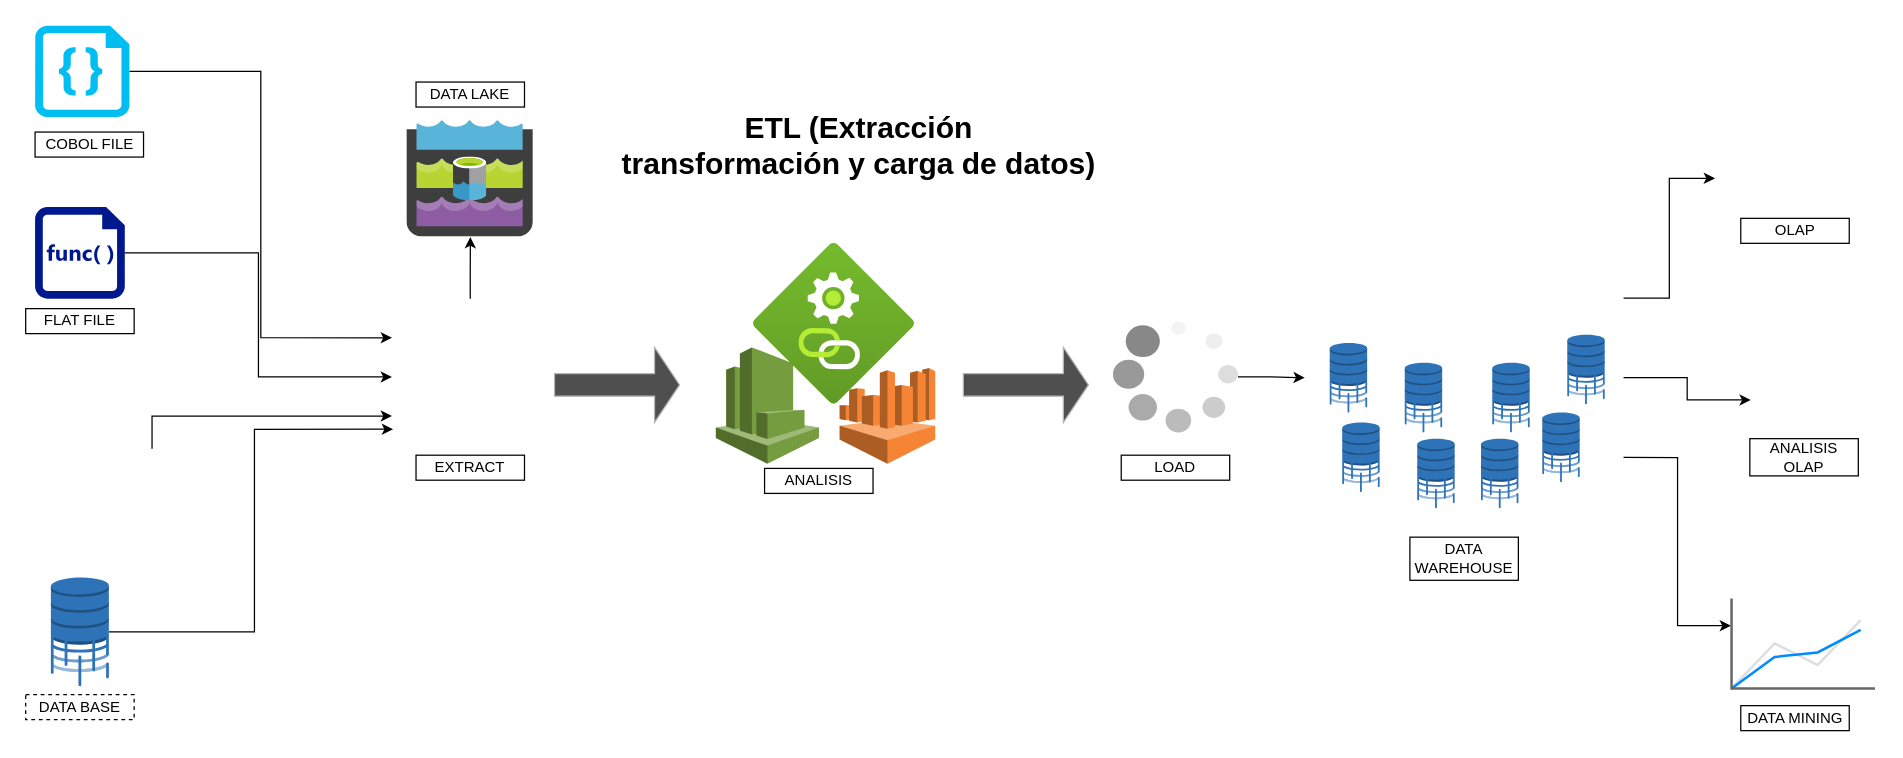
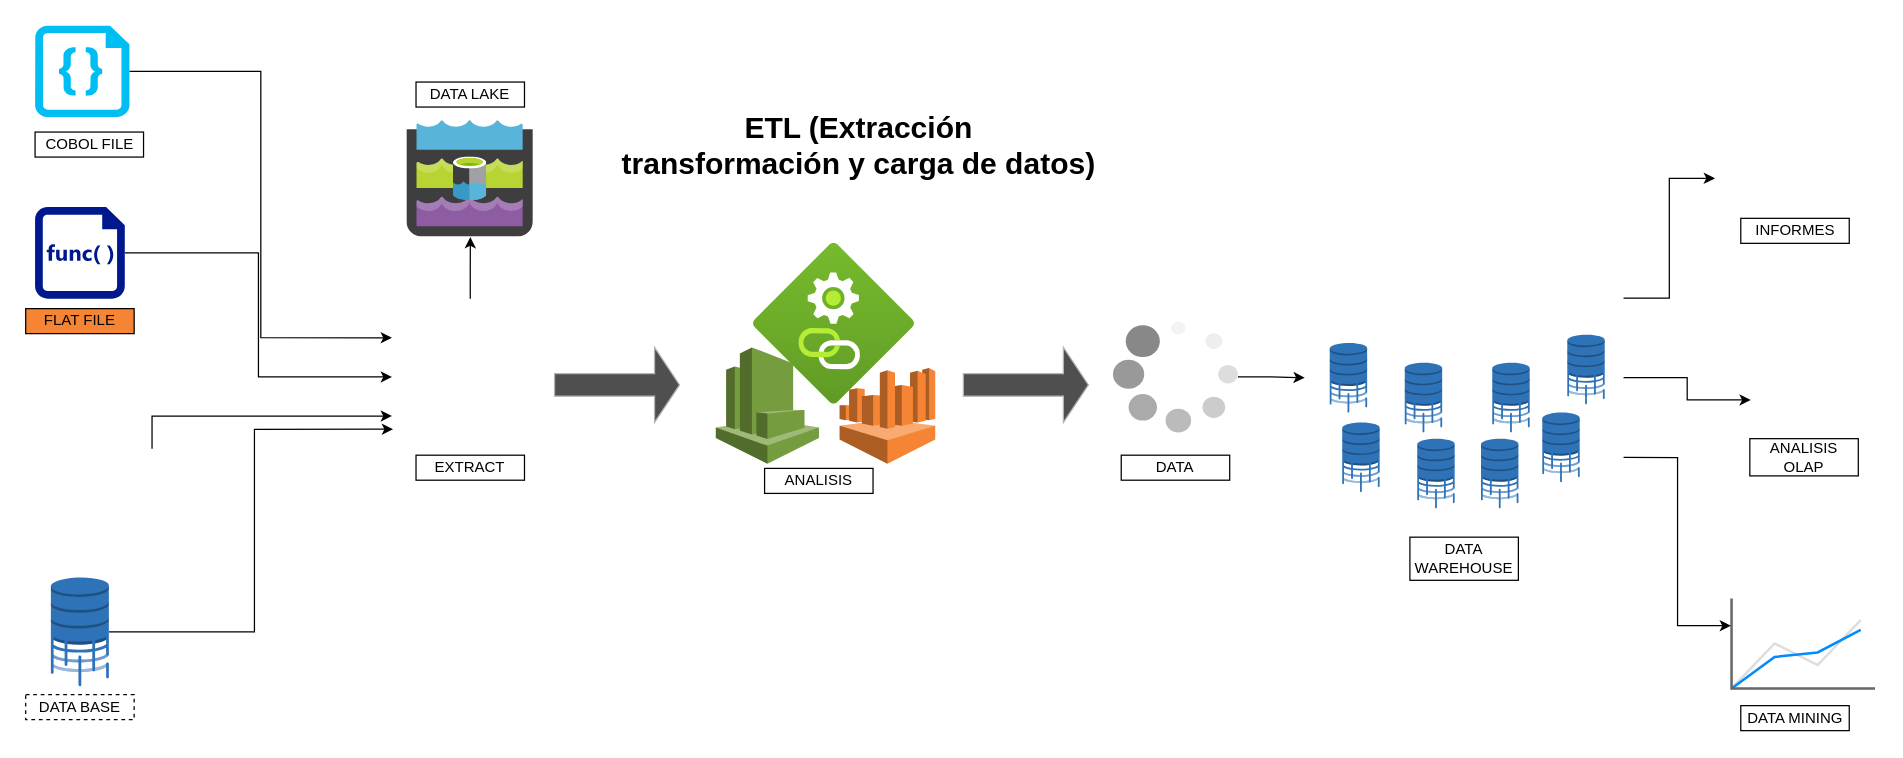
- <mxCell id="34" value="OLAP" style="rounded=0;whiteSpace=wrap;html=1;" parent="1" vertex="1"><mxGeometry x="1391.76" y="174" width="86.75" height="20" as="geometry" /></mxCell>
+ <mxCell id="34" value="INFORMES" style="rounded=0;whiteSpace=wrap;html=1;" parent="1" vertex="1"><mxGeometry x="1391.76" y="174" width="86.75" height="20" as="geometry" /></mxCell>
- <mxCell id="11" value="FLAT FILE" style="rounded=0;whiteSpace=wrap;html=1;" parent="1" vertex="1"><mxGeometry x="20.05" y="246.22" width="86.75" height="20" as="geometry" /></mxCell>
+ <mxCell id="11" value="FLAT FILE" style="rounded=0;whiteSpace=wrap;html=1;fillColor=#f58534;" parent="1" vertex="1"><mxGeometry x="20.05" y="246.22" width="86.75" height="20" as="geometry" /></mxCell>
- <mxCell id="23" value="LOAD" style="rounded=0;whiteSpace=wrap;html=1;" parent="1" vertex="1"><mxGeometry x="896.25" y="363.44" width="86.75" height="20" as="geometry" /></mxCell>
+ <mxCell id="23" value="DATA" style="rounded=0;whiteSpace=wrap;html=1;" parent="1" vertex="1"><mxGeometry x="896.25" y="363.44" width="86.75" height="20" as="geometry" /></mxCell>
